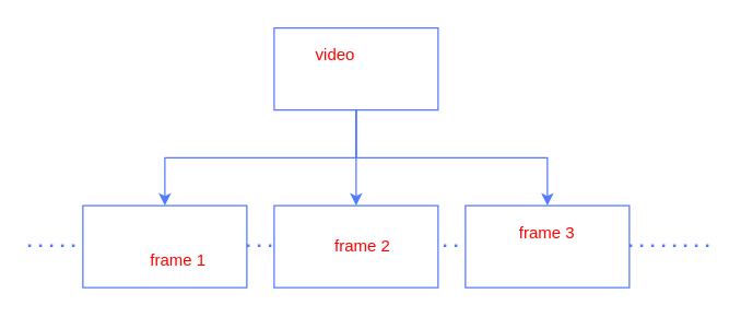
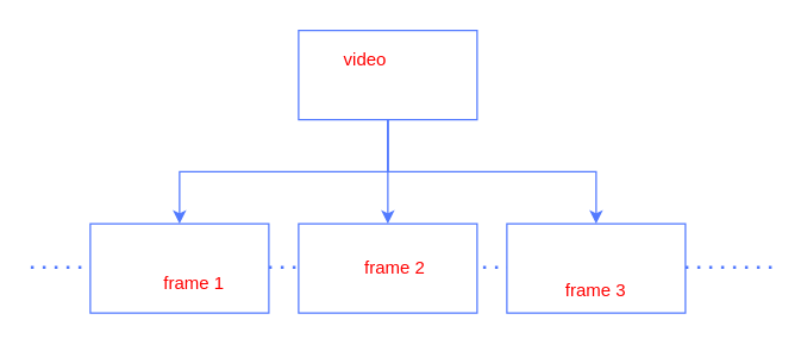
- <mxCell id="12" value="frame 3" style="text;html=1;strokeColor=none;fillColor=none;align=center;verticalAlign=middle;whiteSpace=wrap;rounded=0;fontColor=#FF0000;" parent="1" vertex="1"><mxGeometry x="370" y="155" width="60" height="30" as="geometry" /></mxCell>
+ <mxCell id="12" value="frame 3" style="text;html=1;strokeColor=none;fillColor=none;align=center;verticalAlign=middle;whiteSpace=wrap;rounded=0;fontColor=#FF0000;" parent="1" vertex="1"><mxGeometry x="370" y="180" width="60" height="30" as="geometry" /></mxCell>
